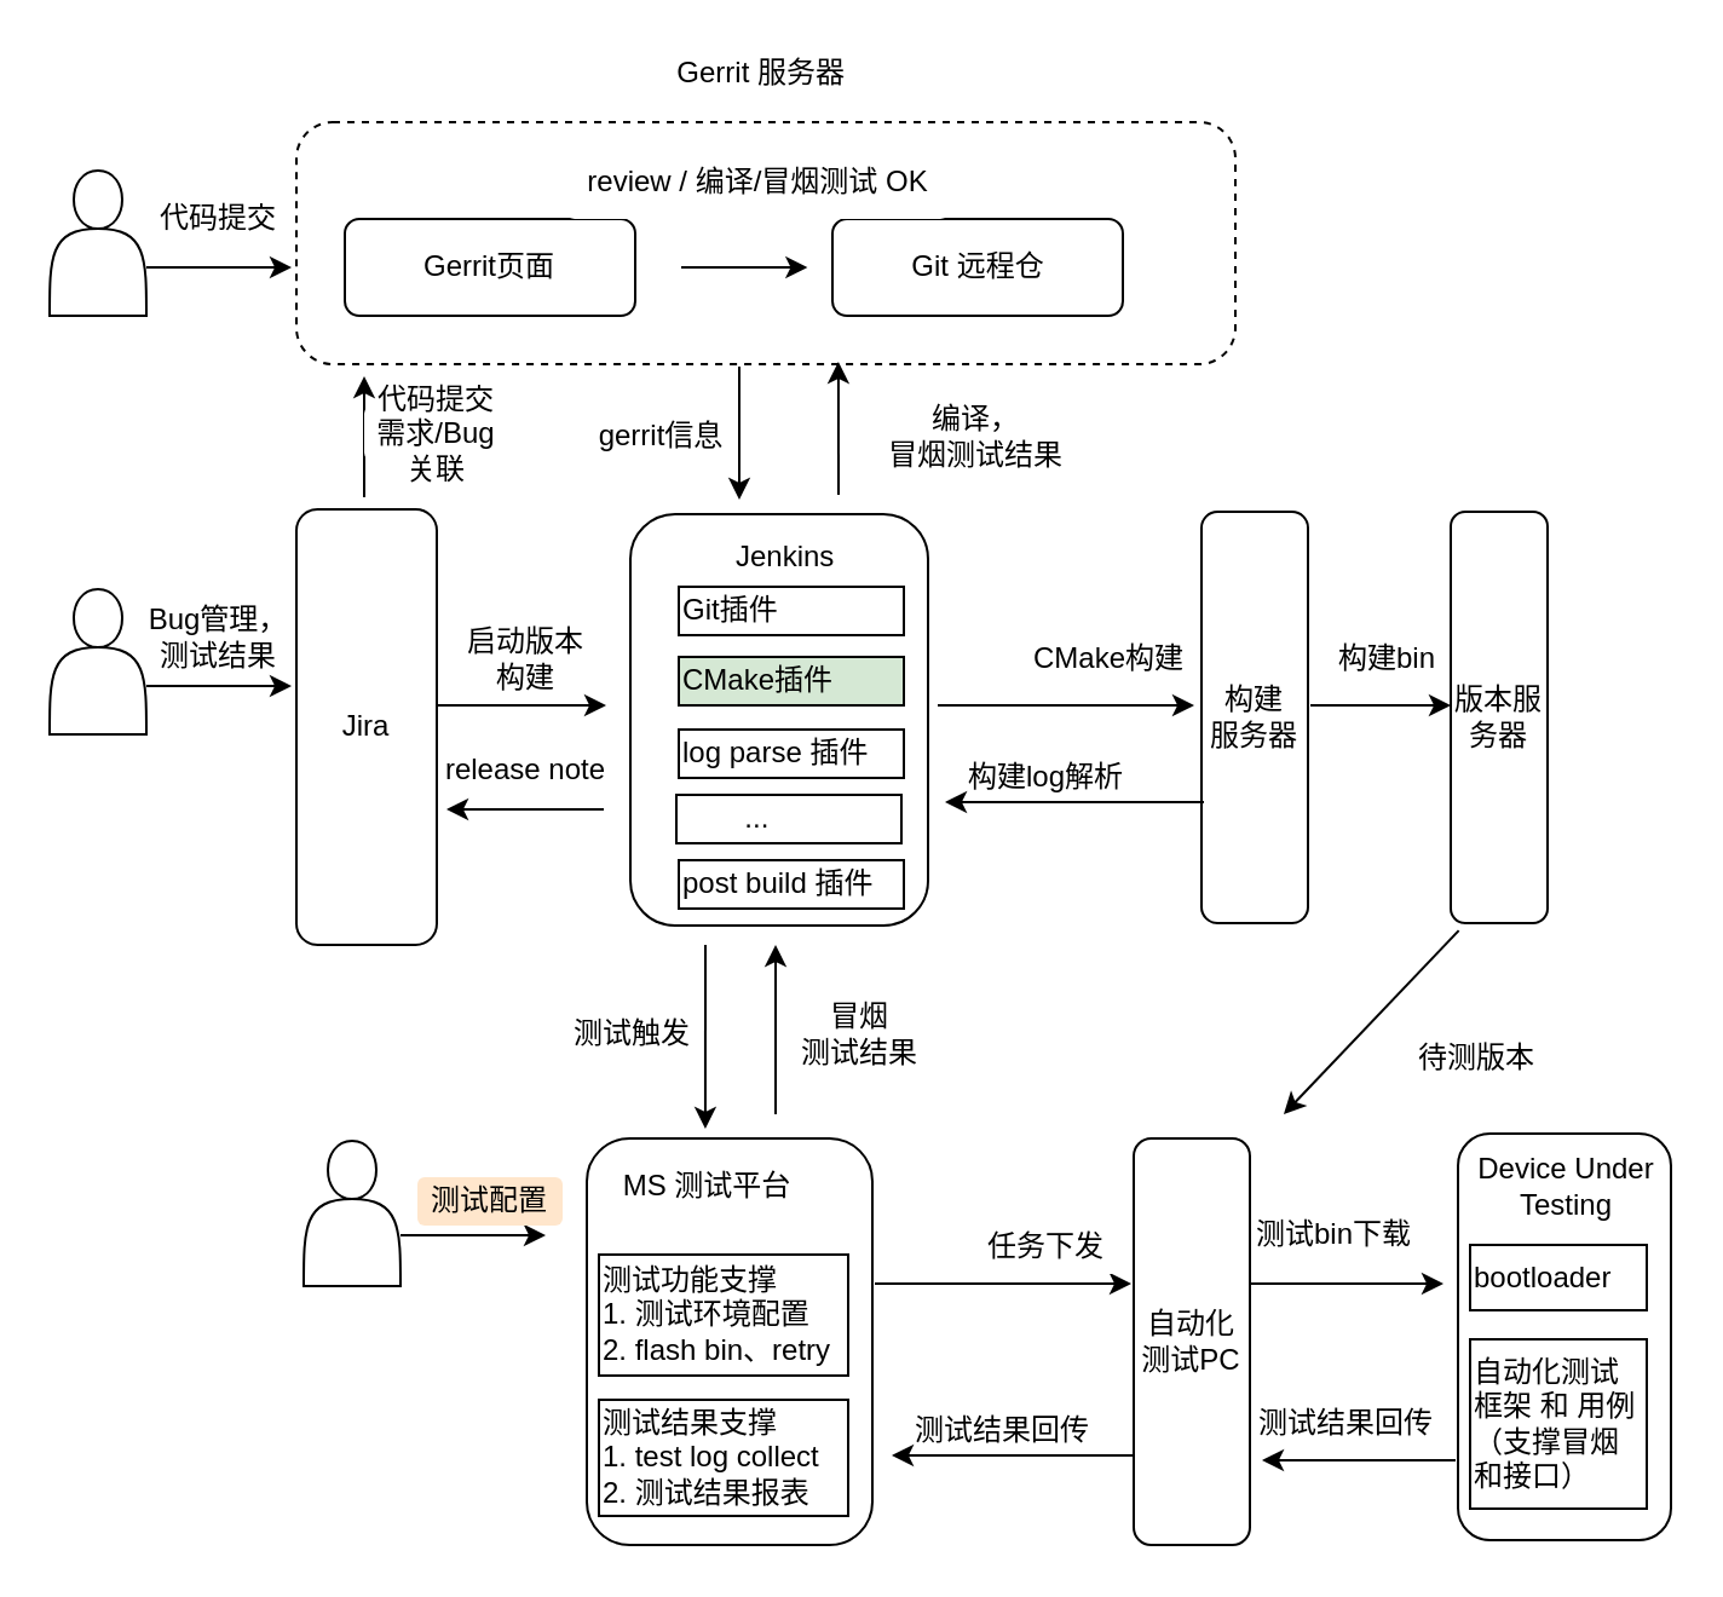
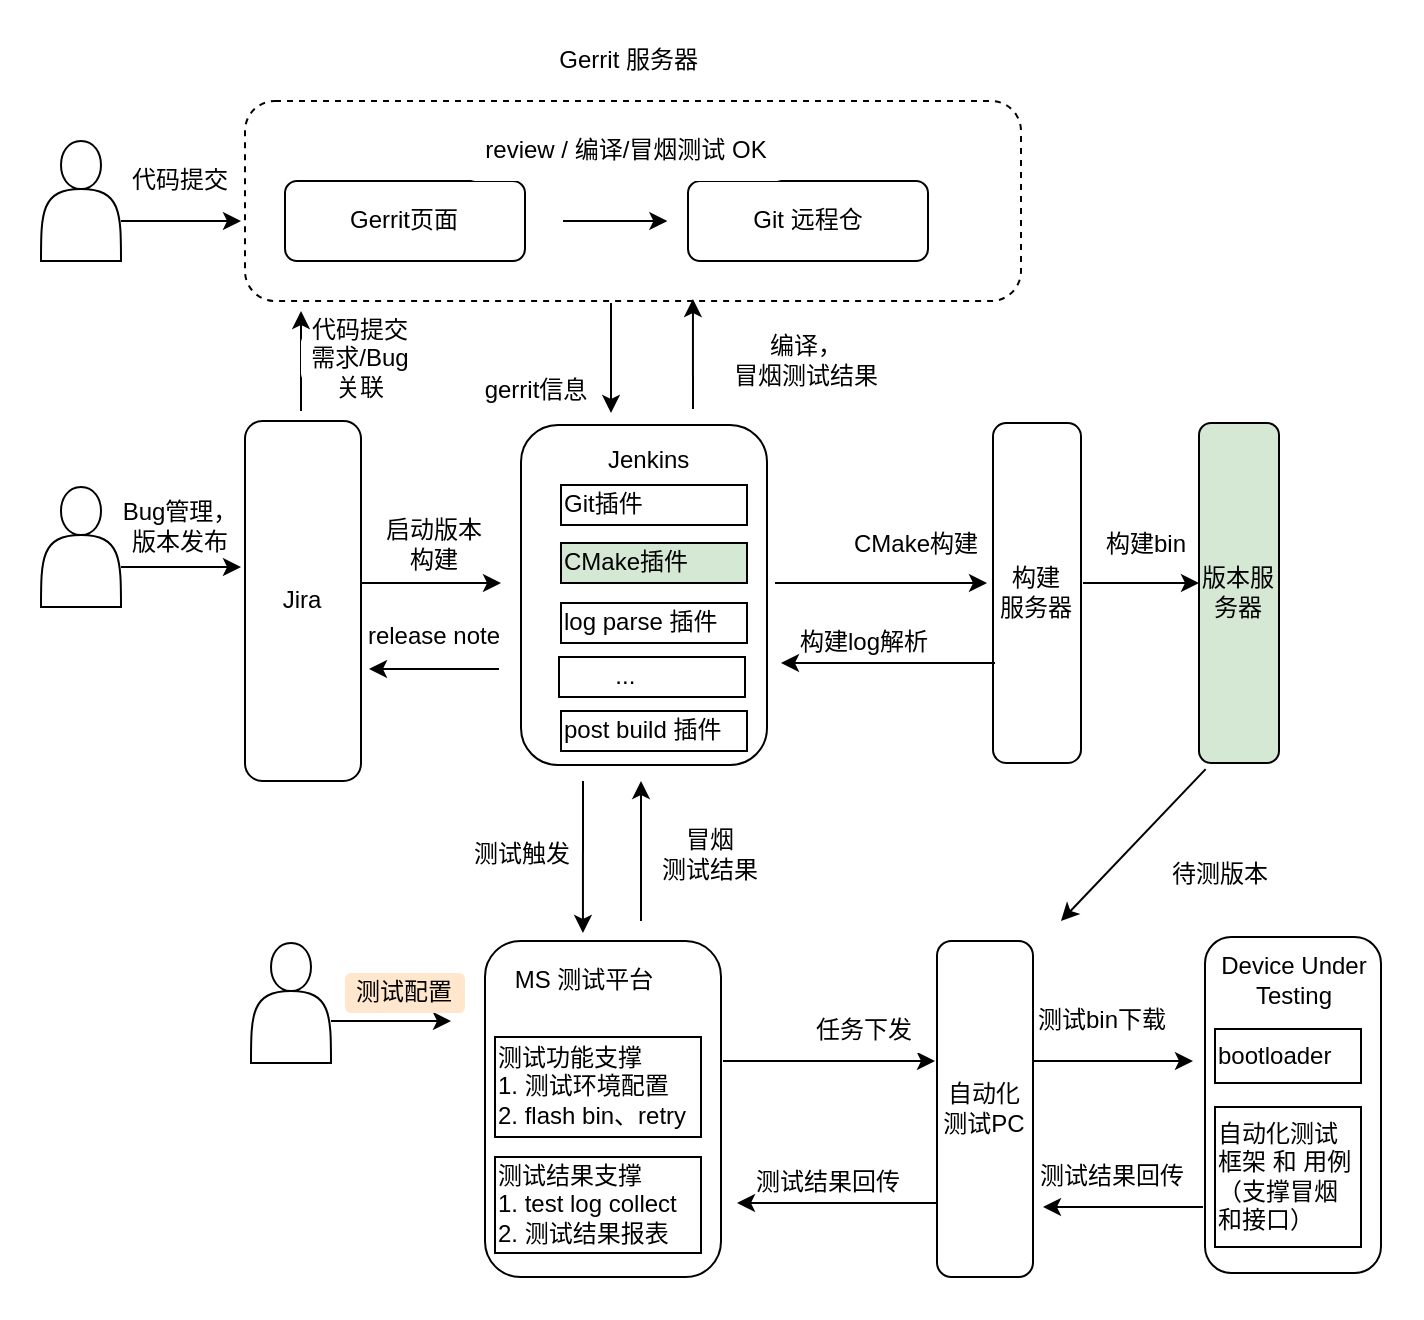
- <mxCell id="39" value="gerrit信息" style="rounded=1;whiteSpace=wrap;html=1;strokeColor=none;" parent="1" vertex="1"><mxGeometry x="243" y="170" width="60" height="20" as="geometry" /></mxCell>
+ <mxCell id="39" value="gerrit信息" style="rounded=1;whiteSpace=wrap;html=1;strokeColor=none;" parent="1" vertex="1"><mxGeometry x="238" y="185" width="60" height="20" as="geometry" /></mxCell>
- <mxCell id="57" value="Bug管理，测试结果" style="rounded=1;whiteSpace=wrap;html=1;strokeColor=none;" parent="1" vertex="1"><mxGeometry x="60" y="253" width="60" height="20" as="geometry" /></mxCell>
+ <mxCell id="57" value="Bug管理，版本发布" style="rounded=1;whiteSpace=wrap;html=1;strokeColor=none;" parent="1" vertex="1"><mxGeometry x="60" y="253" width="60" height="20" as="geometry" /></mxCell>
- <mxCell id="41" value="版本服务器" style="rounded=1;whiteSpace=wrap;html=1;" parent="1" vertex="1"><mxGeometry x="599" y="211" width="40" height="170" as="geometry" /></mxCell>
+ <mxCell id="41" value="版本服务器" style="rounded=1;whiteSpace=wrap;html=1;fillColor=#d5e8d4;" parent="1" vertex="1"><mxGeometry x="599" y="211" width="40" height="170" as="geometry" /></mxCell>
